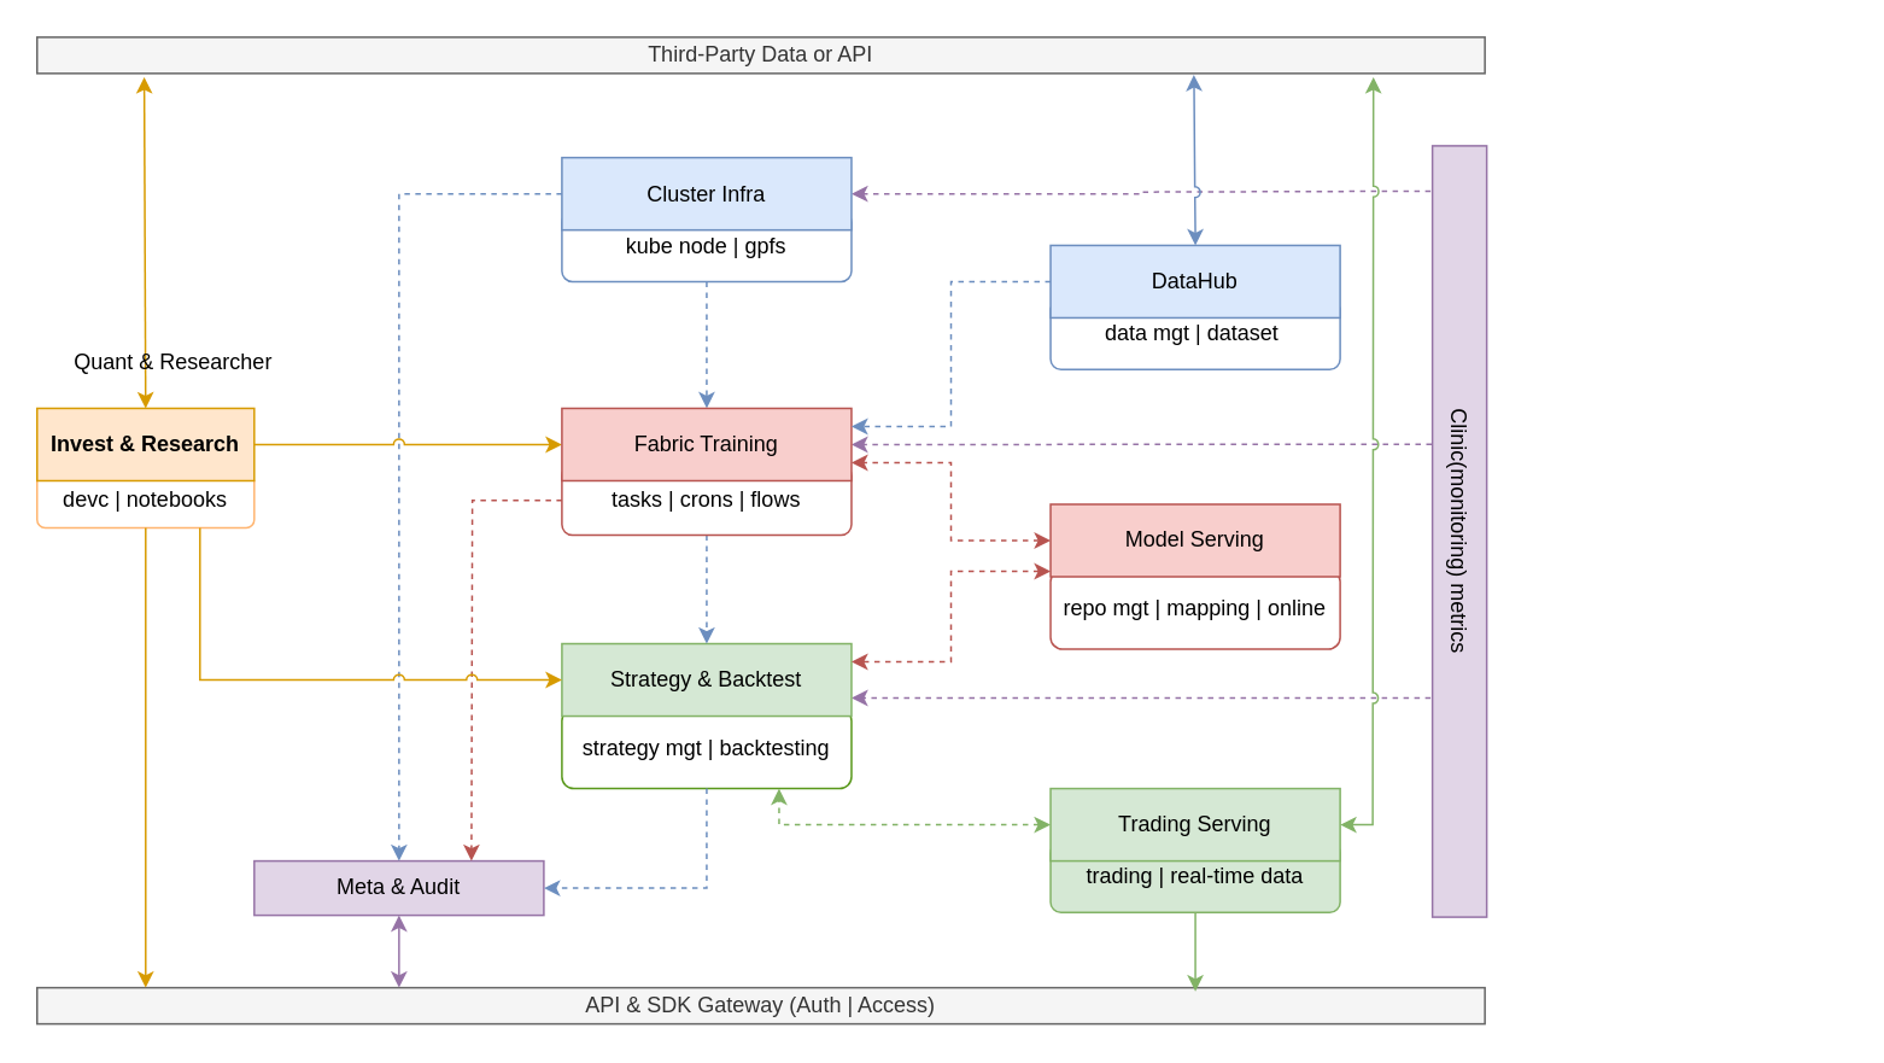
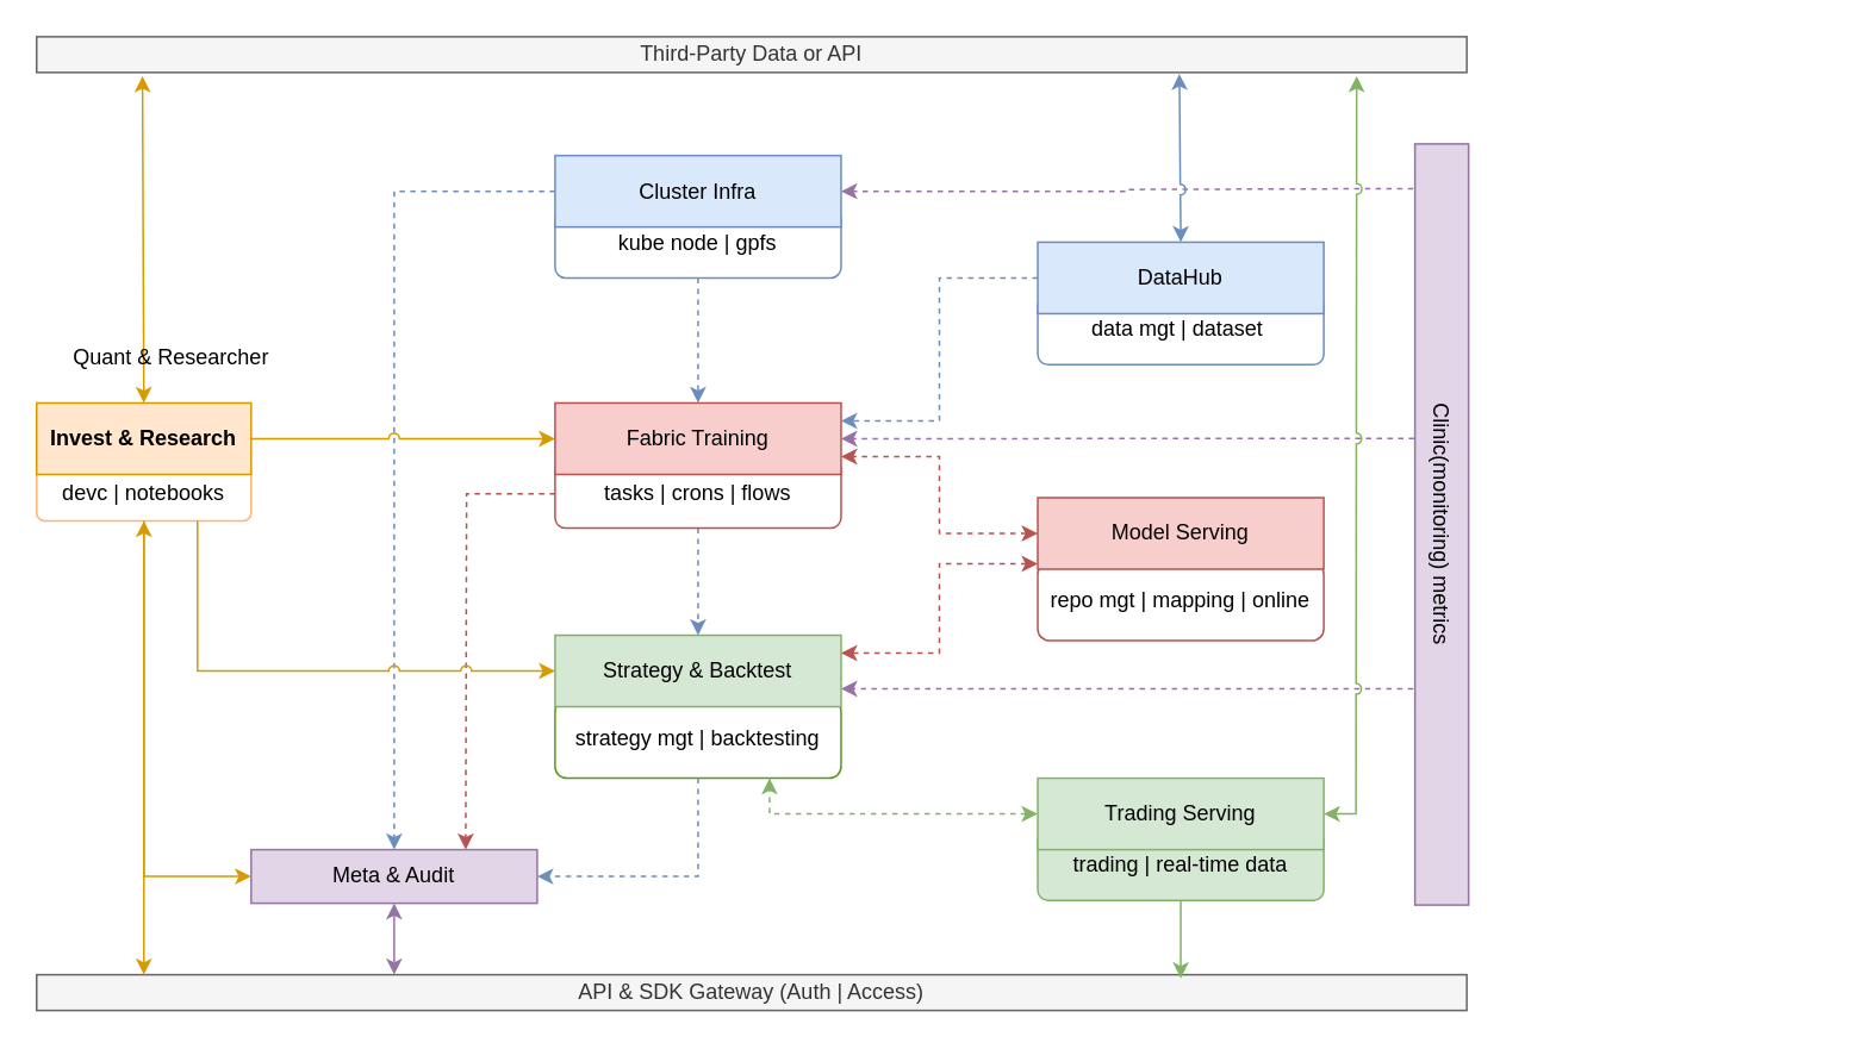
+ <mxCell id="12" style="edgeStyle=orthogonalEdgeStyle;rounded=0;orthogonalLoop=1;jettySize=auto;html=1;entryX=0;entryY=0.5;entryDx=0;entryDy=0;fillColor=#ffe6cc;strokeColor=#d79b00;startArrow=classic;startFill=1;" edge="1" parent="1" source="9" target="6"><mxGeometry relative="1" as="geometry" /></mxCell>
